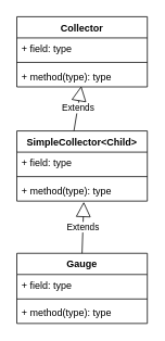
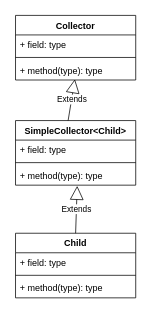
- <mxCell id="11" value="Gauge" style="swimlane;fontStyle=1;align=center;verticalAlign=top;childLayout=stackLayout;horizontal=1;startSize=26;horizontalStack=0;resizeParent=1;resizeParentMax=0;resizeLast=0;collapsible=1;marginBottom=0;" vertex="1" parent="1"><mxGeometry x="20" y="310" width="160" height="86" as="geometry" /></mxCell>
+ <mxCell id="11" value="Child" style="swimlane;fontStyle=1;align=center;verticalAlign=top;childLayout=stackLayout;horizontal=1;startSize=26;horizontalStack=0;resizeParent=1;resizeParentMax=0;resizeLast=0;collapsible=1;marginBottom=0;" vertex="1" parent="1"><mxGeometry x="20" y="310" width="160" height="86" as="geometry" /></mxCell>
